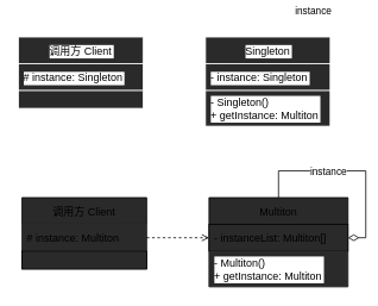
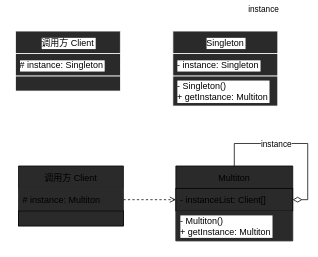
- <mxCell id="14" value="- instanceList: Multiton[]" style="text;strokeColor=default;fillColor=#2A2A2A;align=left;verticalAlign=middle;spacingLeft=4;spacingRight=4;overflow=hidden;points=[[0,0.5],[1,0.5]];portConstraint=eastwest;rotatable=0;fontColor=default;labelBackgroundColor=#2A2A2A;shadow=0;" parent="11" vertex="1"><mxGeometry y="30" width="156" height="30" as="geometry" /></mxCell>
+ <mxCell id="14" value="- instanceList: Client[]" style="text;strokeColor=default;fillColor=#2A2A2A;align=left;verticalAlign=middle;spacingLeft=4;spacingRight=4;overflow=hidden;points=[[0,0.5],[1,0.5]];portConstraint=eastwest;rotatable=0;fontColor=default;labelBackgroundColor=#2A2A2A;shadow=0;" parent="11" vertex="1"><mxGeometry y="30" width="156" height="30" as="geometry" /></mxCell>
